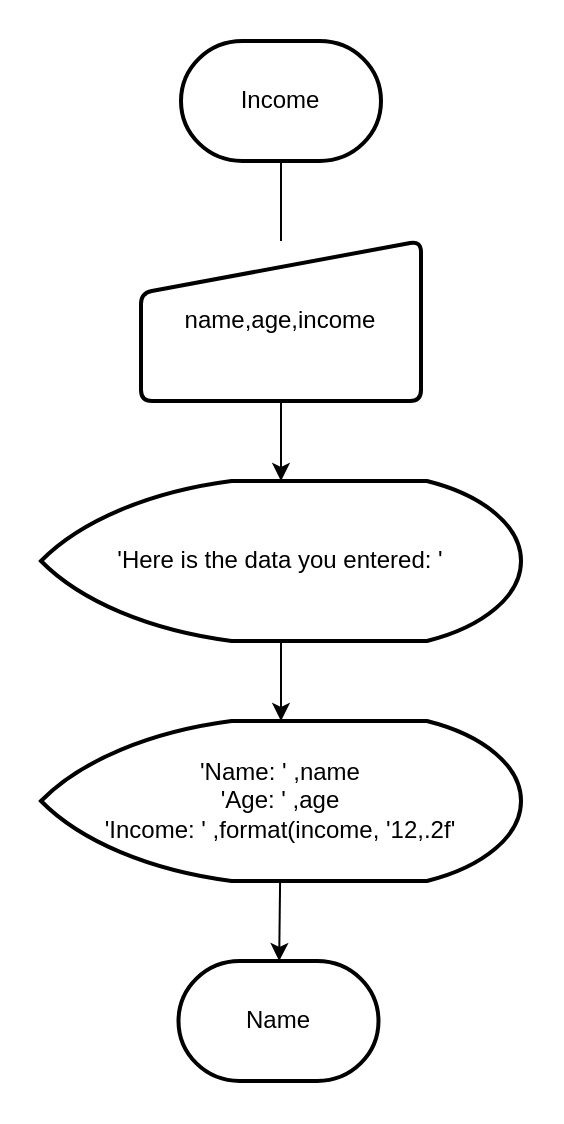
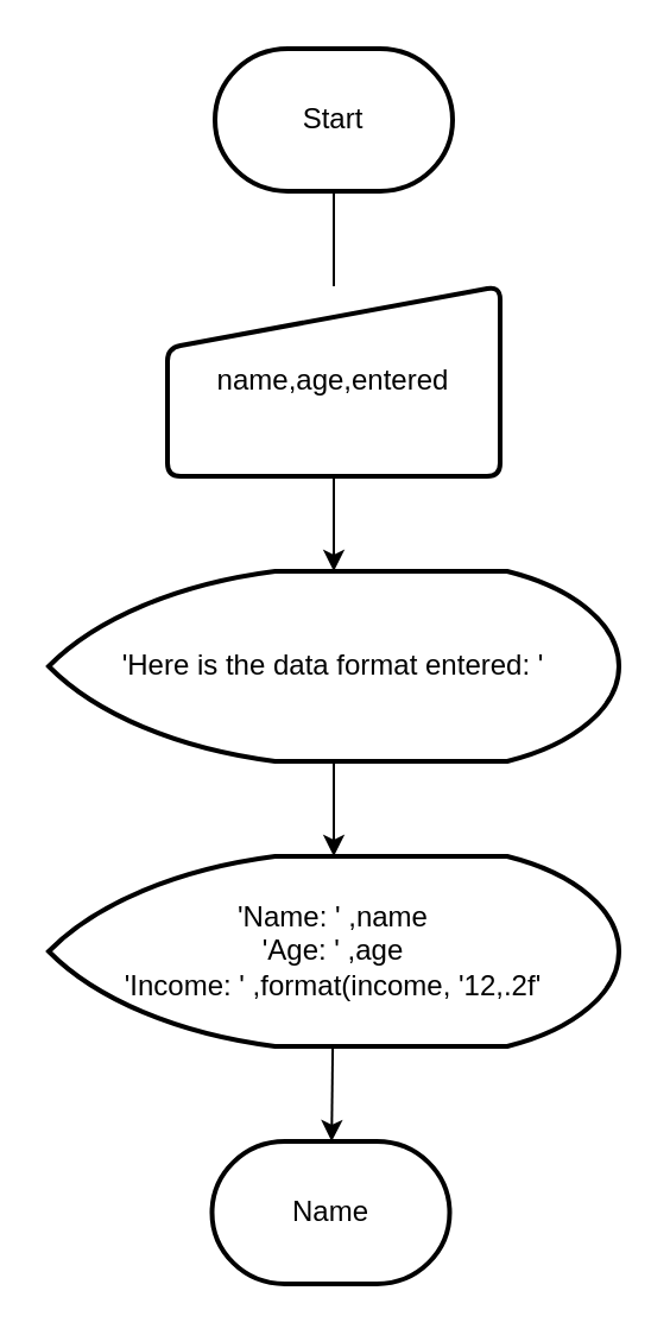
- <mxCell id="3" value="Income" style="strokeWidth=2;html=1;shape=mxgraph.flowchart.terminator;whiteSpace=wrap;" vertex="1" parent="1"><mxGeometry x="90" y="20" width="100" height="60" as="geometry" /></mxCell>
+ <mxCell id="3" value="Start" style="strokeWidth=2;html=1;shape=mxgraph.flowchart.terminator;whiteSpace=wrap;" vertex="1" parent="1"><mxGeometry x="90" y="20" width="100" height="60" as="geometry" /></mxCell>
- <mxCell id="5" value="name,age,income" style="html=1;strokeWidth=2;shape=manualInput;whiteSpace=wrap;rounded=1;size=26;arcSize=11;" vertex="1" parent="1"><mxGeometry x="70" y="120" width="140" height="80" as="geometry" /></mxCell>
+ <mxCell id="5" value="name,age,entered" style="html=1;strokeWidth=2;shape=manualInput;whiteSpace=wrap;rounded=1;size=26;arcSize=11;" vertex="1" parent="1"><mxGeometry x="70" y="120" width="140" height="80" as="geometry" /></mxCell>
- <mxCell id="7" value="'Here is the data you entered: '" style="strokeWidth=2;html=1;shape=mxgraph.flowchart.display;whiteSpace=wrap;" vertex="1" parent="1"><mxGeometry x="20" y="240" width="240" height="80" as="geometry" /></mxCell>
+ <mxCell id="7" value="'Here is the data format entered: '" style="strokeWidth=2;html=1;shape=mxgraph.flowchart.display;whiteSpace=wrap;" vertex="1" parent="1"><mxGeometry x="20" y="240" width="240" height="80" as="geometry" /></mxCell>
